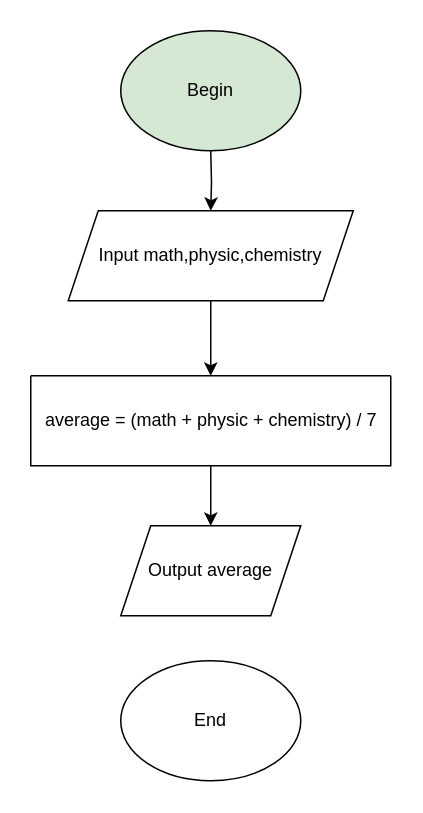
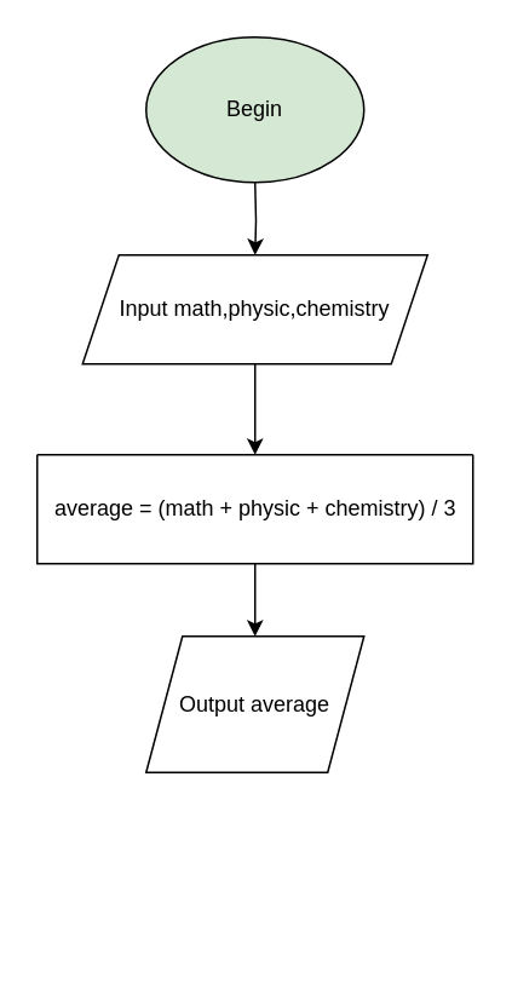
- <mxCell id="7" value="average = (math + physic + chemistry) / 7" style="text;html=1;align=center;verticalAlign=middle;resizable=0;points=[];autosize=1;strokeColor=none;fillColor=none;" vertex="1" parent="6"><mxGeometry y="15" width="240" height="30" as="geometry" /></mxCell>
+ <mxCell id="7" value="average = (math + physic + chemistry) / 3" style="text;html=1;align=center;verticalAlign=middle;resizable=0;points=[];autosize=1;strokeColor=none;fillColor=none;" vertex="1" parent="6"><mxGeometry y="15" width="240" height="30" as="geometry" /></mxCell>
- <mxCell id="8" value="Output average" style="shape=parallelogram;perimeter=parallelogramPerimeter;whiteSpace=wrap;html=1;fixedSize=1;" vertex="1" parent="1"><mxGeometry x="80" y="350" width="120" height="60" as="geometry" /></mxCell>
+ <mxCell id="8" value="Output average" style="shape=parallelogram;perimeter=parallelogramPerimeter;whiteSpace=wrap;html=1;fixedSize=1;" vertex="1" parent="1"><mxGeometry x="80" y="350" width="120" height="75" as="geometry" /></mxCell>
- <mxCell id="3" value="End" style="ellipse;whiteSpace=wrap;html=1;" vertex="1" parent="1"><mxGeometry x="80" y="440" width="120" height="80" as="geometry" /></mxCell>
